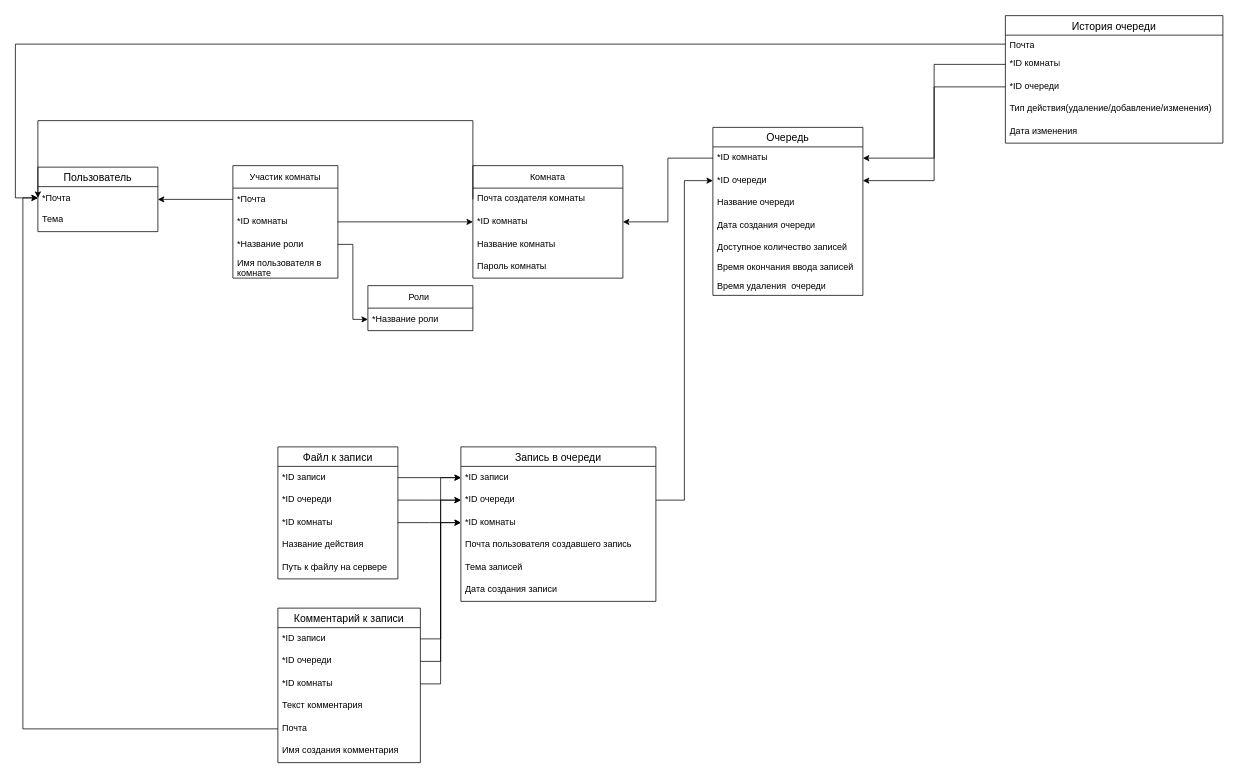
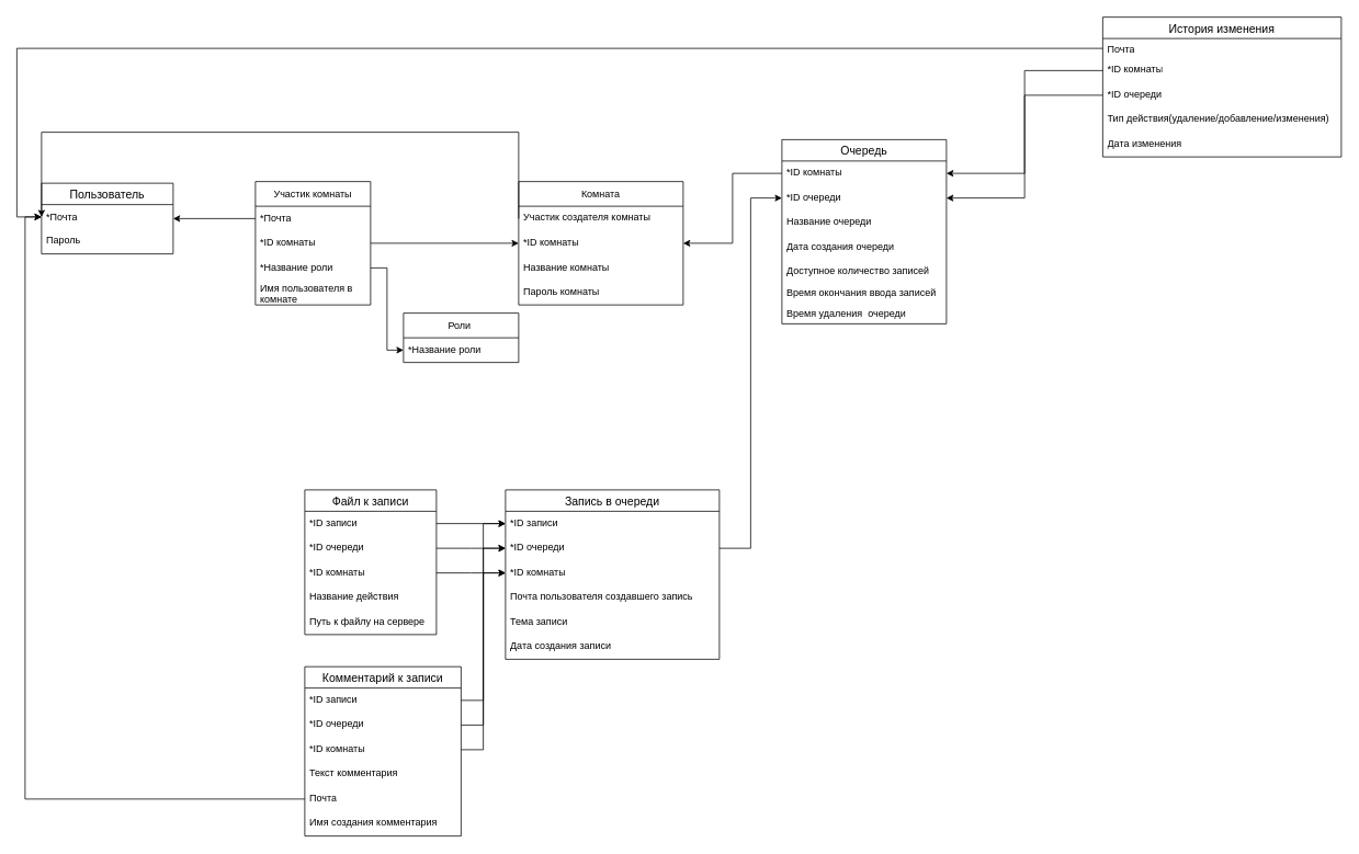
- <mxCell id="39" value="История очереди" style="swimlane;fontStyle=0;childLayout=stackLayout;horizontal=1;startSize=26;horizontalStack=0;resizeParent=1;resizeParentMax=0;resizeLast=0;collapsible=1;marginBottom=0;align=center;fontSize=14;" vertex="1" parent="1"><mxGeometry x="1340" y="20" width="290" height="170" as="geometry" /></mxCell>
+ <mxCell id="39" value="История изменения" style="swimlane;fontStyle=0;childLayout=stackLayout;horizontal=1;startSize=26;horizontalStack=0;resizeParent=1;resizeParentMax=0;resizeLast=0;collapsible=1;marginBottom=0;align=center;fontSize=14;" vertex="1" parent="1"><mxGeometry x="1340" y="20" width="290" height="170" as="geometry" /></mxCell>
- <mxCell id="46" value="Почта создателя комнаты" style="text;strokeColor=none;fillColor=none;spacingLeft=4;spacingRight=4;overflow=hidden;rotatable=0;points=[[0,0.5],[1,0.5]];portConstraint=eastwest;fontSize=12;whiteSpace=wrap;html=1;" vertex="1" parent="45"><mxGeometry y="30" width="200" height="30" as="geometry" /></mxCell>
+ <mxCell id="46" value="Участик создателя комнаты" style="text;strokeColor=none;fillColor=none;spacingLeft=4;spacingRight=4;overflow=hidden;rotatable=0;points=[[0,0.5],[1,0.5]];portConstraint=eastwest;fontSize=12;whiteSpace=wrap;html=1;" vertex="1" parent="45"><mxGeometry y="30" width="200" height="30" as="geometry" /></mxCell>
- <mxCell id="4" value="Тема" style="text;strokeColor=none;fillColor=none;spacingLeft=4;spacingRight=4;overflow=hidden;rotatable=0;points=[[0,0.5],[1,0.5]];portConstraint=eastwest;fontSize=12;whiteSpace=wrap;html=1;" vertex="1" parent="2"><mxGeometry y="56" width="160" height="30" as="geometry" /></mxCell>
+ <mxCell id="4" value="Пароль" style="text;strokeColor=none;fillColor=none;spacingLeft=4;spacingRight=4;overflow=hidden;rotatable=0;points=[[0,0.5],[1,0.5]];portConstraint=eastwest;fontSize=12;whiteSpace=wrap;html=1;" vertex="1" parent="2"><mxGeometry y="56" width="160" height="30" as="geometry" /></mxCell>
- <mxCell id="19" value="Тема записей" style="text;strokeColor=none;fillColor=none;spacingLeft=4;spacingRight=4;overflow=hidden;rotatable=0;points=[[0,0.5],[1,0.5]];portConstraint=eastwest;fontSize=12;whiteSpace=wrap;html=1;" vertex="1" parent="14"><mxGeometry y="146" width="260" height="30" as="geometry" /></mxCell>
+ <mxCell id="19" value="Тема записи" style="text;strokeColor=none;fillColor=none;spacingLeft=4;spacingRight=4;overflow=hidden;rotatable=0;points=[[0,0.5],[1,0.5]];portConstraint=eastwest;fontSize=12;whiteSpace=wrap;html=1;" vertex="1" parent="14"><mxGeometry y="146" width="260" height="30" as="geometry" /></mxCell>
